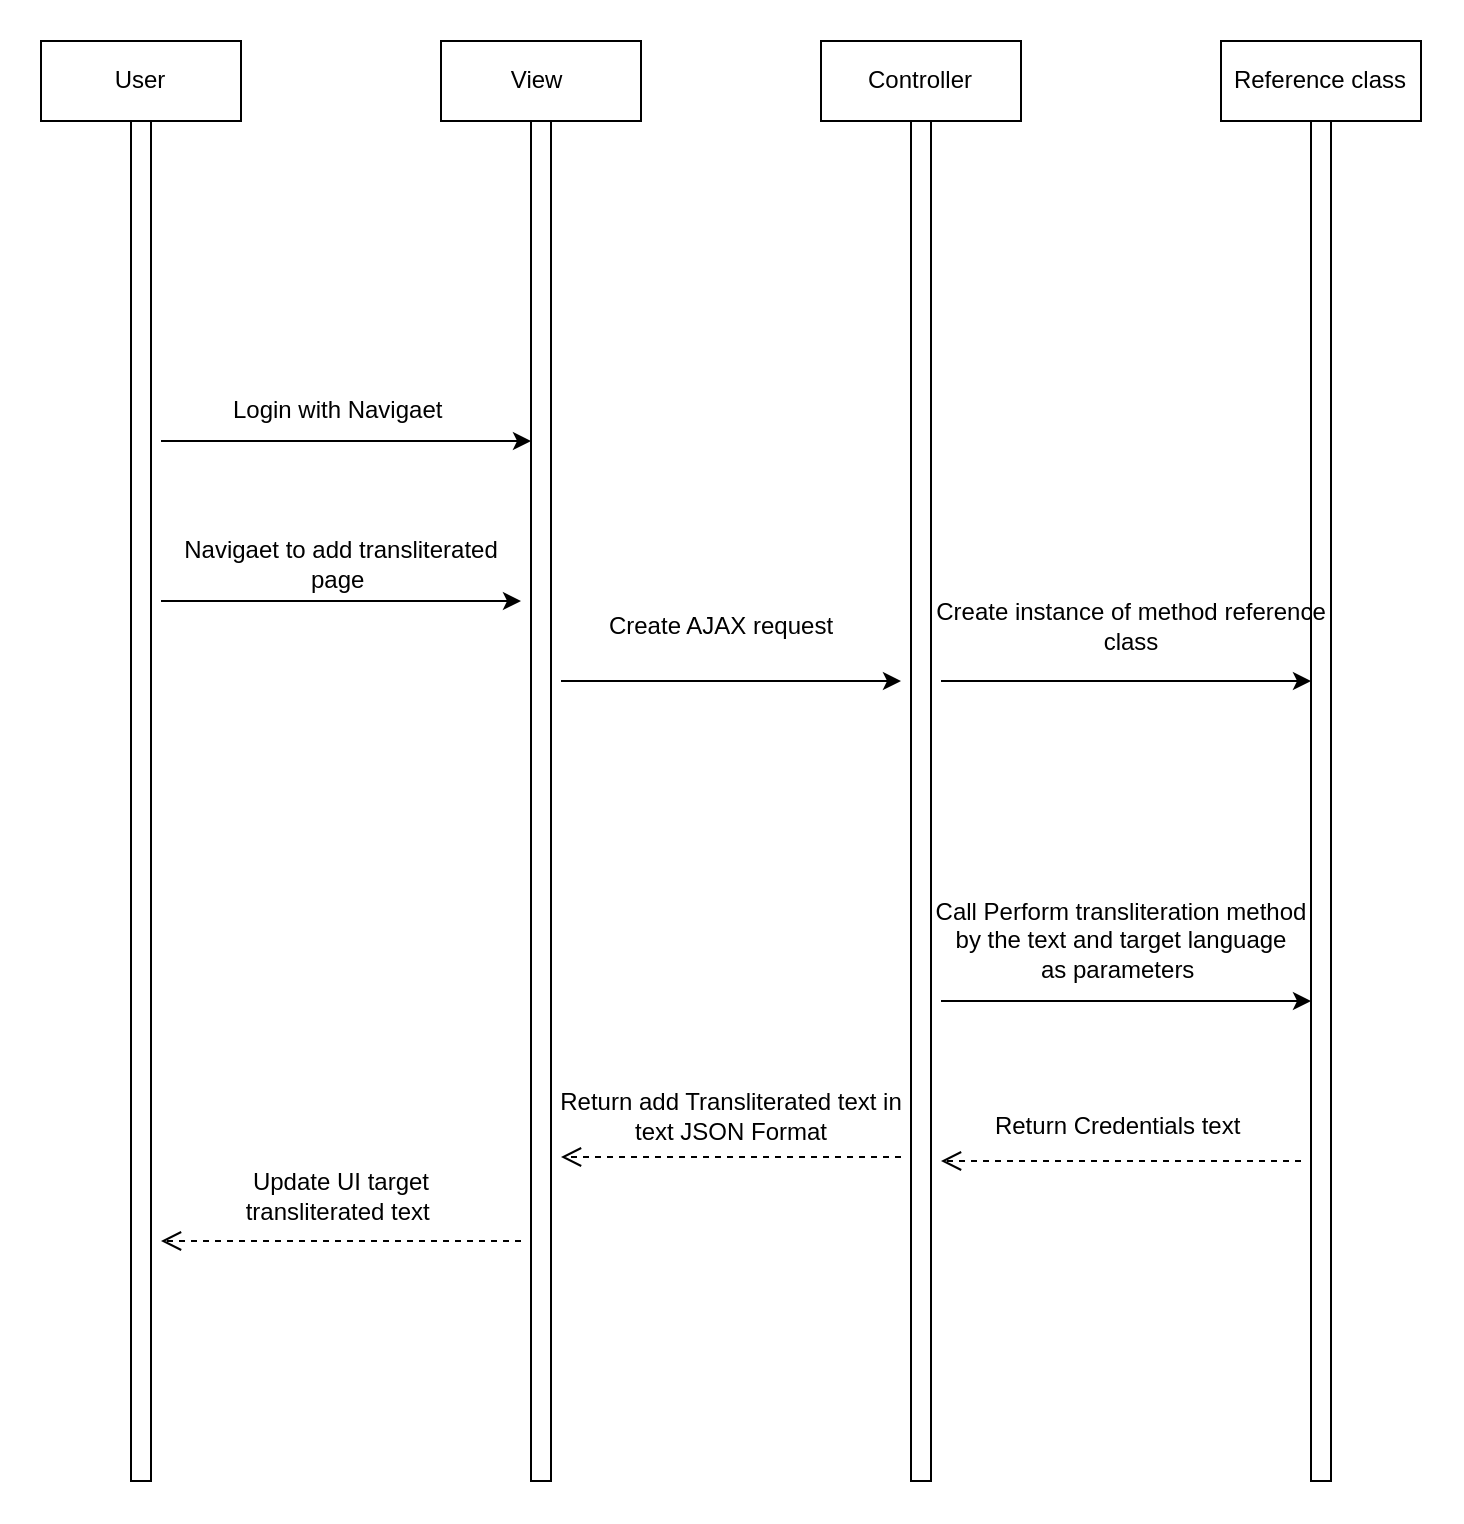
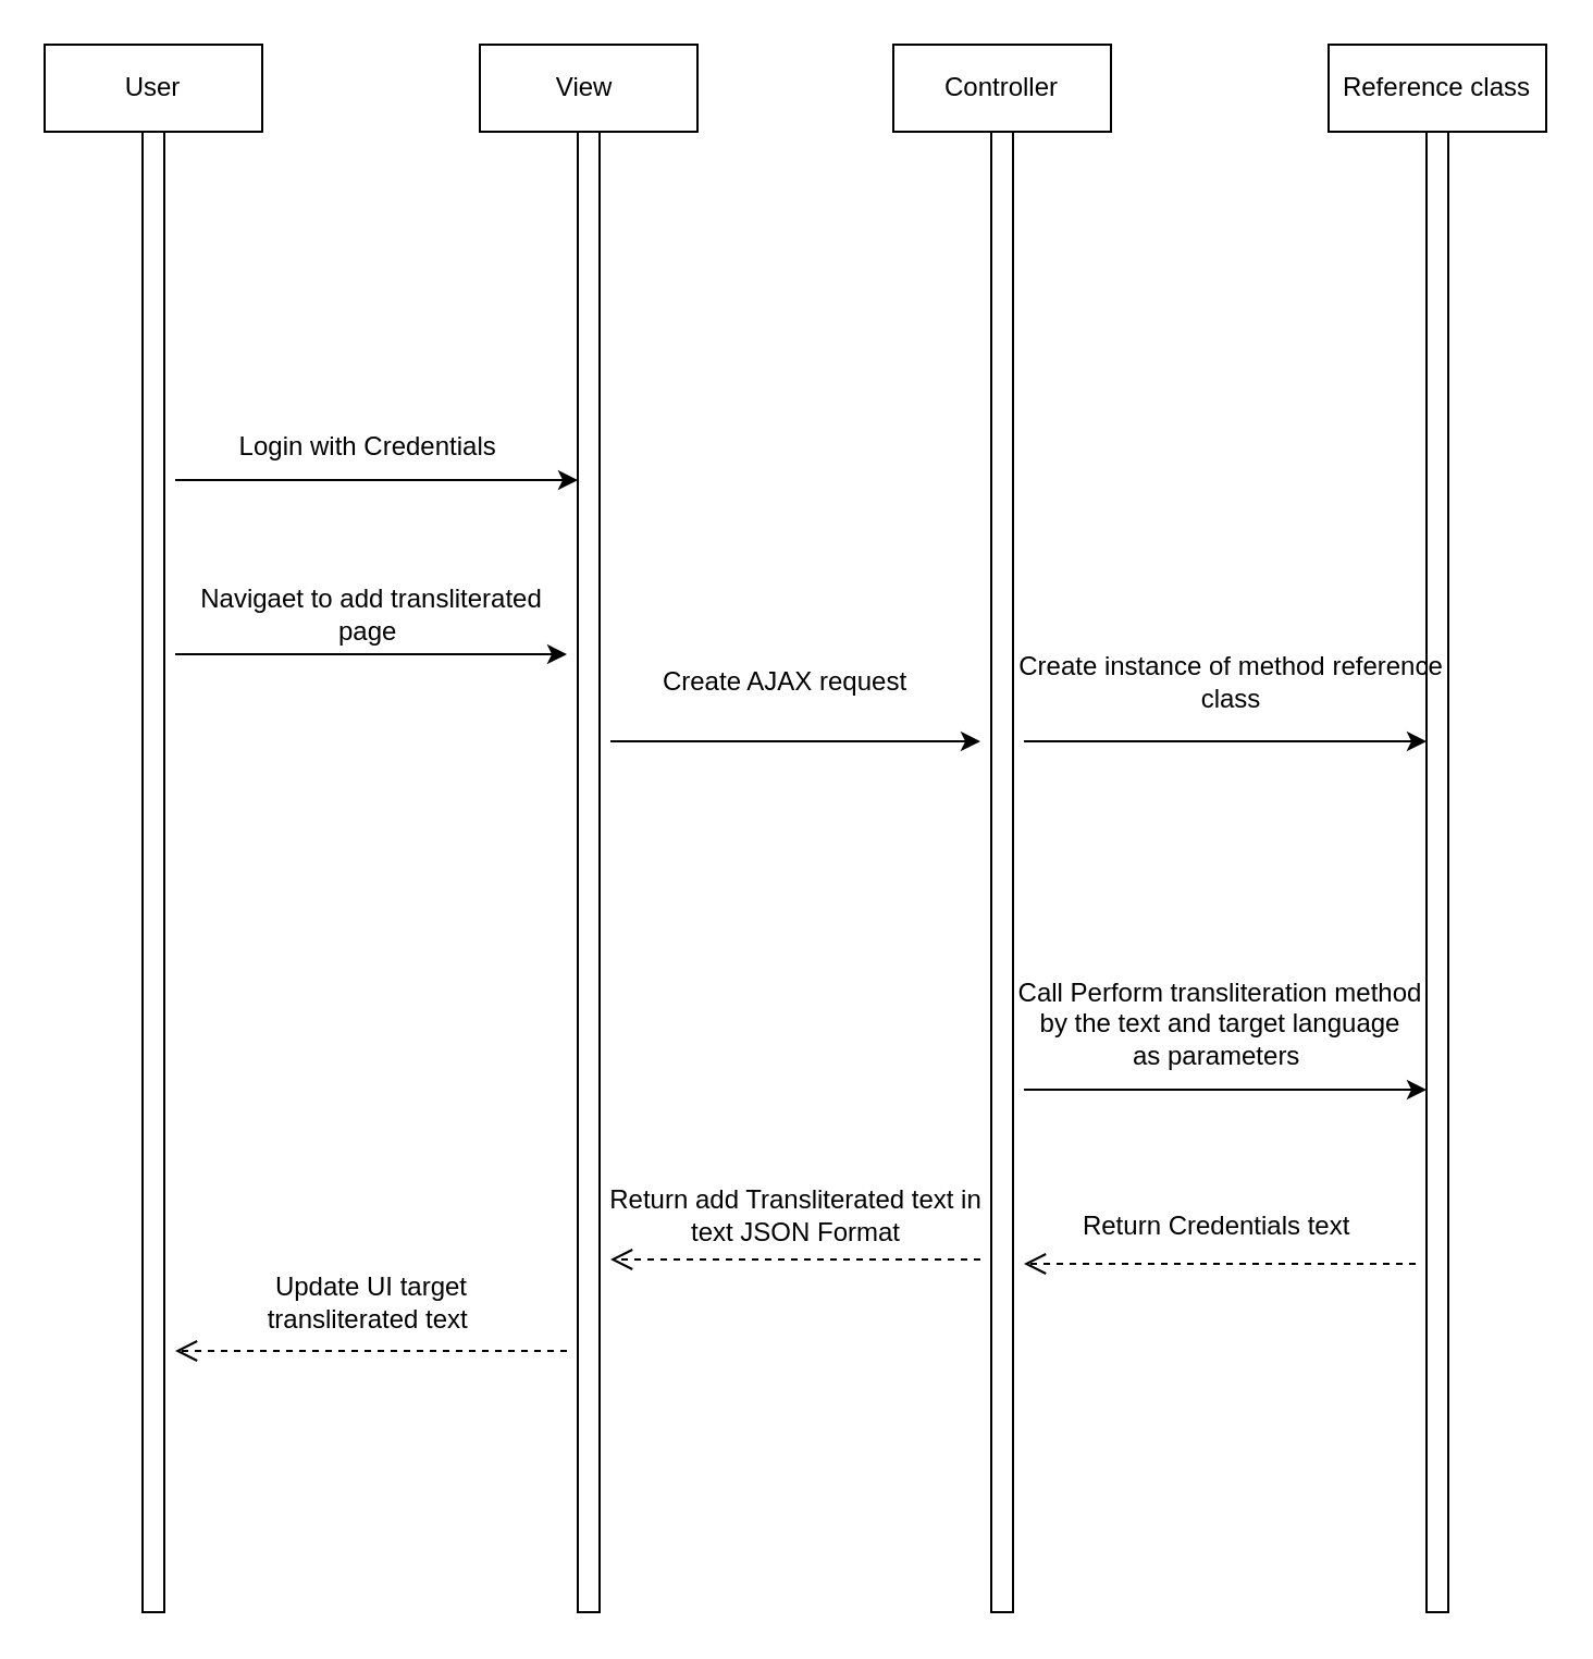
- <mxCell id="10" value="Login with Navigaet&amp;nbsp;" style="text;html=1;align=center;verticalAlign=middle;resizable=0;points=[];autosize=1;strokeColor=none;fillColor=none;" vertex="1" parent="1"><mxGeometry x="100" y="190" width="140" height="30" as="geometry" /></mxCell>
+ <mxCell id="10" value="Login with Credentials&amp;nbsp;" style="text;html=1;align=center;verticalAlign=middle;resizable=0;points=[];autosize=1;strokeColor=none;fillColor=none;" vertex="1" parent="1"><mxGeometry x="100" y="190" width="140" height="30" as="geometry" /></mxCell>
